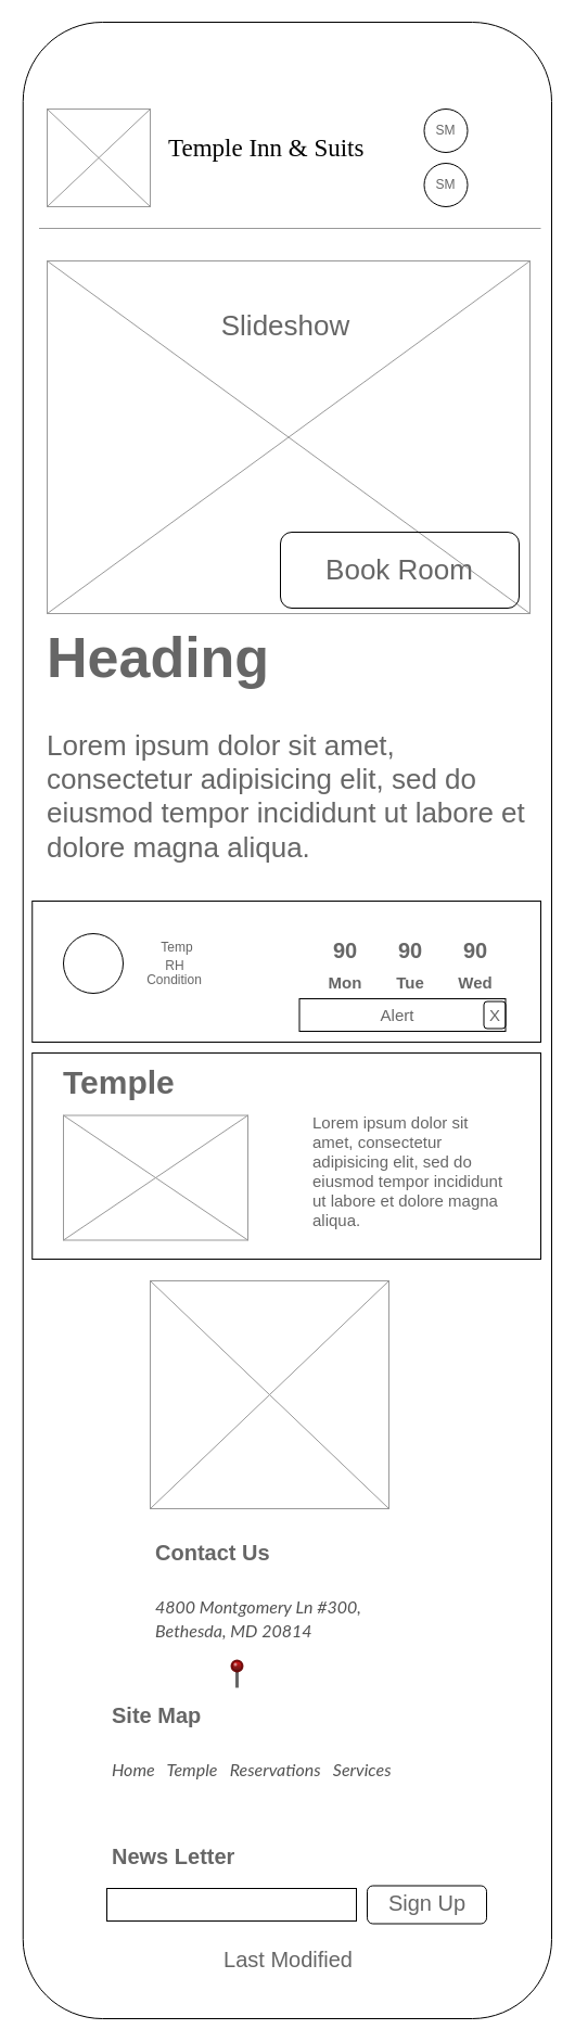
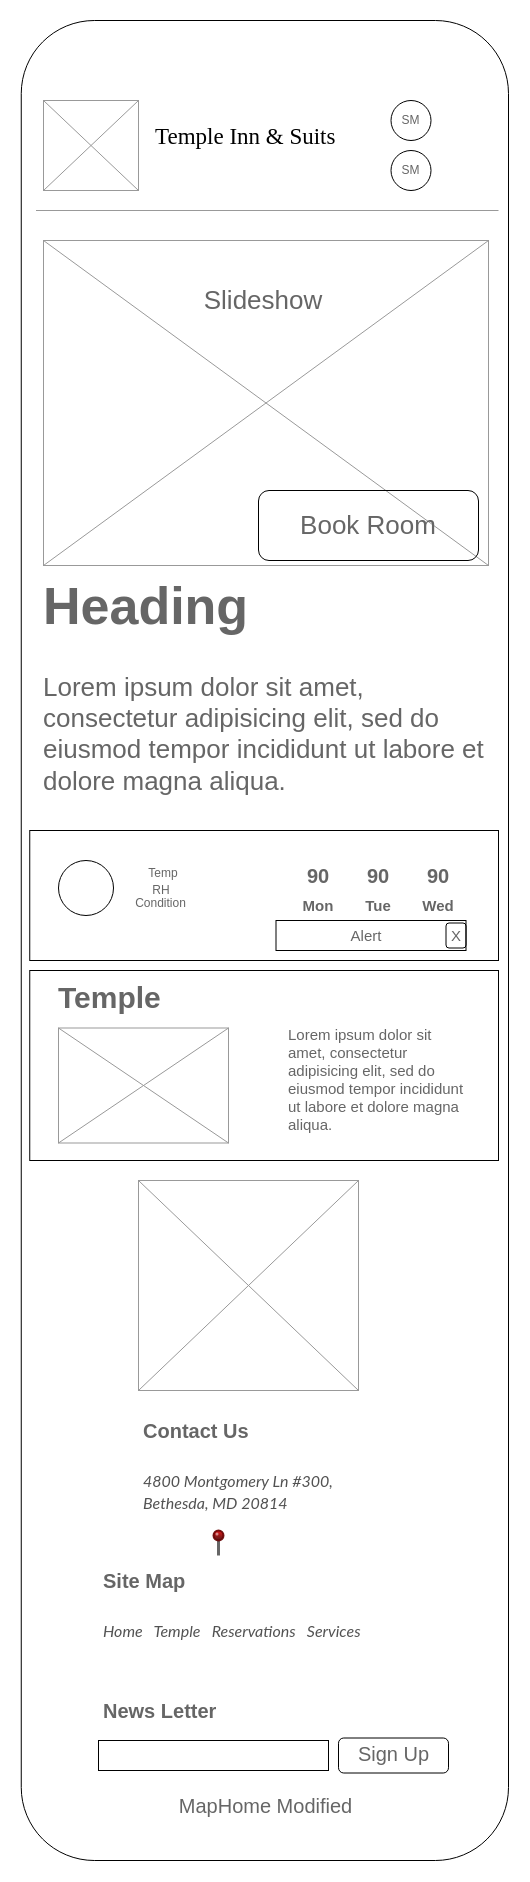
- <mxCell id="7" value="Last Modified" style="text;html=1;strokeColor=none;fillColor=none;align=center;verticalAlign=middle;whiteSpace=wrap;rounded=0;labelBackgroundColor=default;fontSize=20;fontColor=#666;" parent="1" vertex="1"><mxGeometry x="43" y="1790" width="445" height="30" as="geometry" /></mxCell>
+ <mxCell id="7" value="MapHome Modified" style="text;html=1;strokeColor=none;fillColor=none;align=center;verticalAlign=middle;whiteSpace=wrap;rounded=0;labelBackgroundColor=default;fontSize=20;fontColor=#666;" parent="1" vertex="1"><mxGeometry x="43" y="1790" width="445" height="30" as="geometry" /></mxCell>
